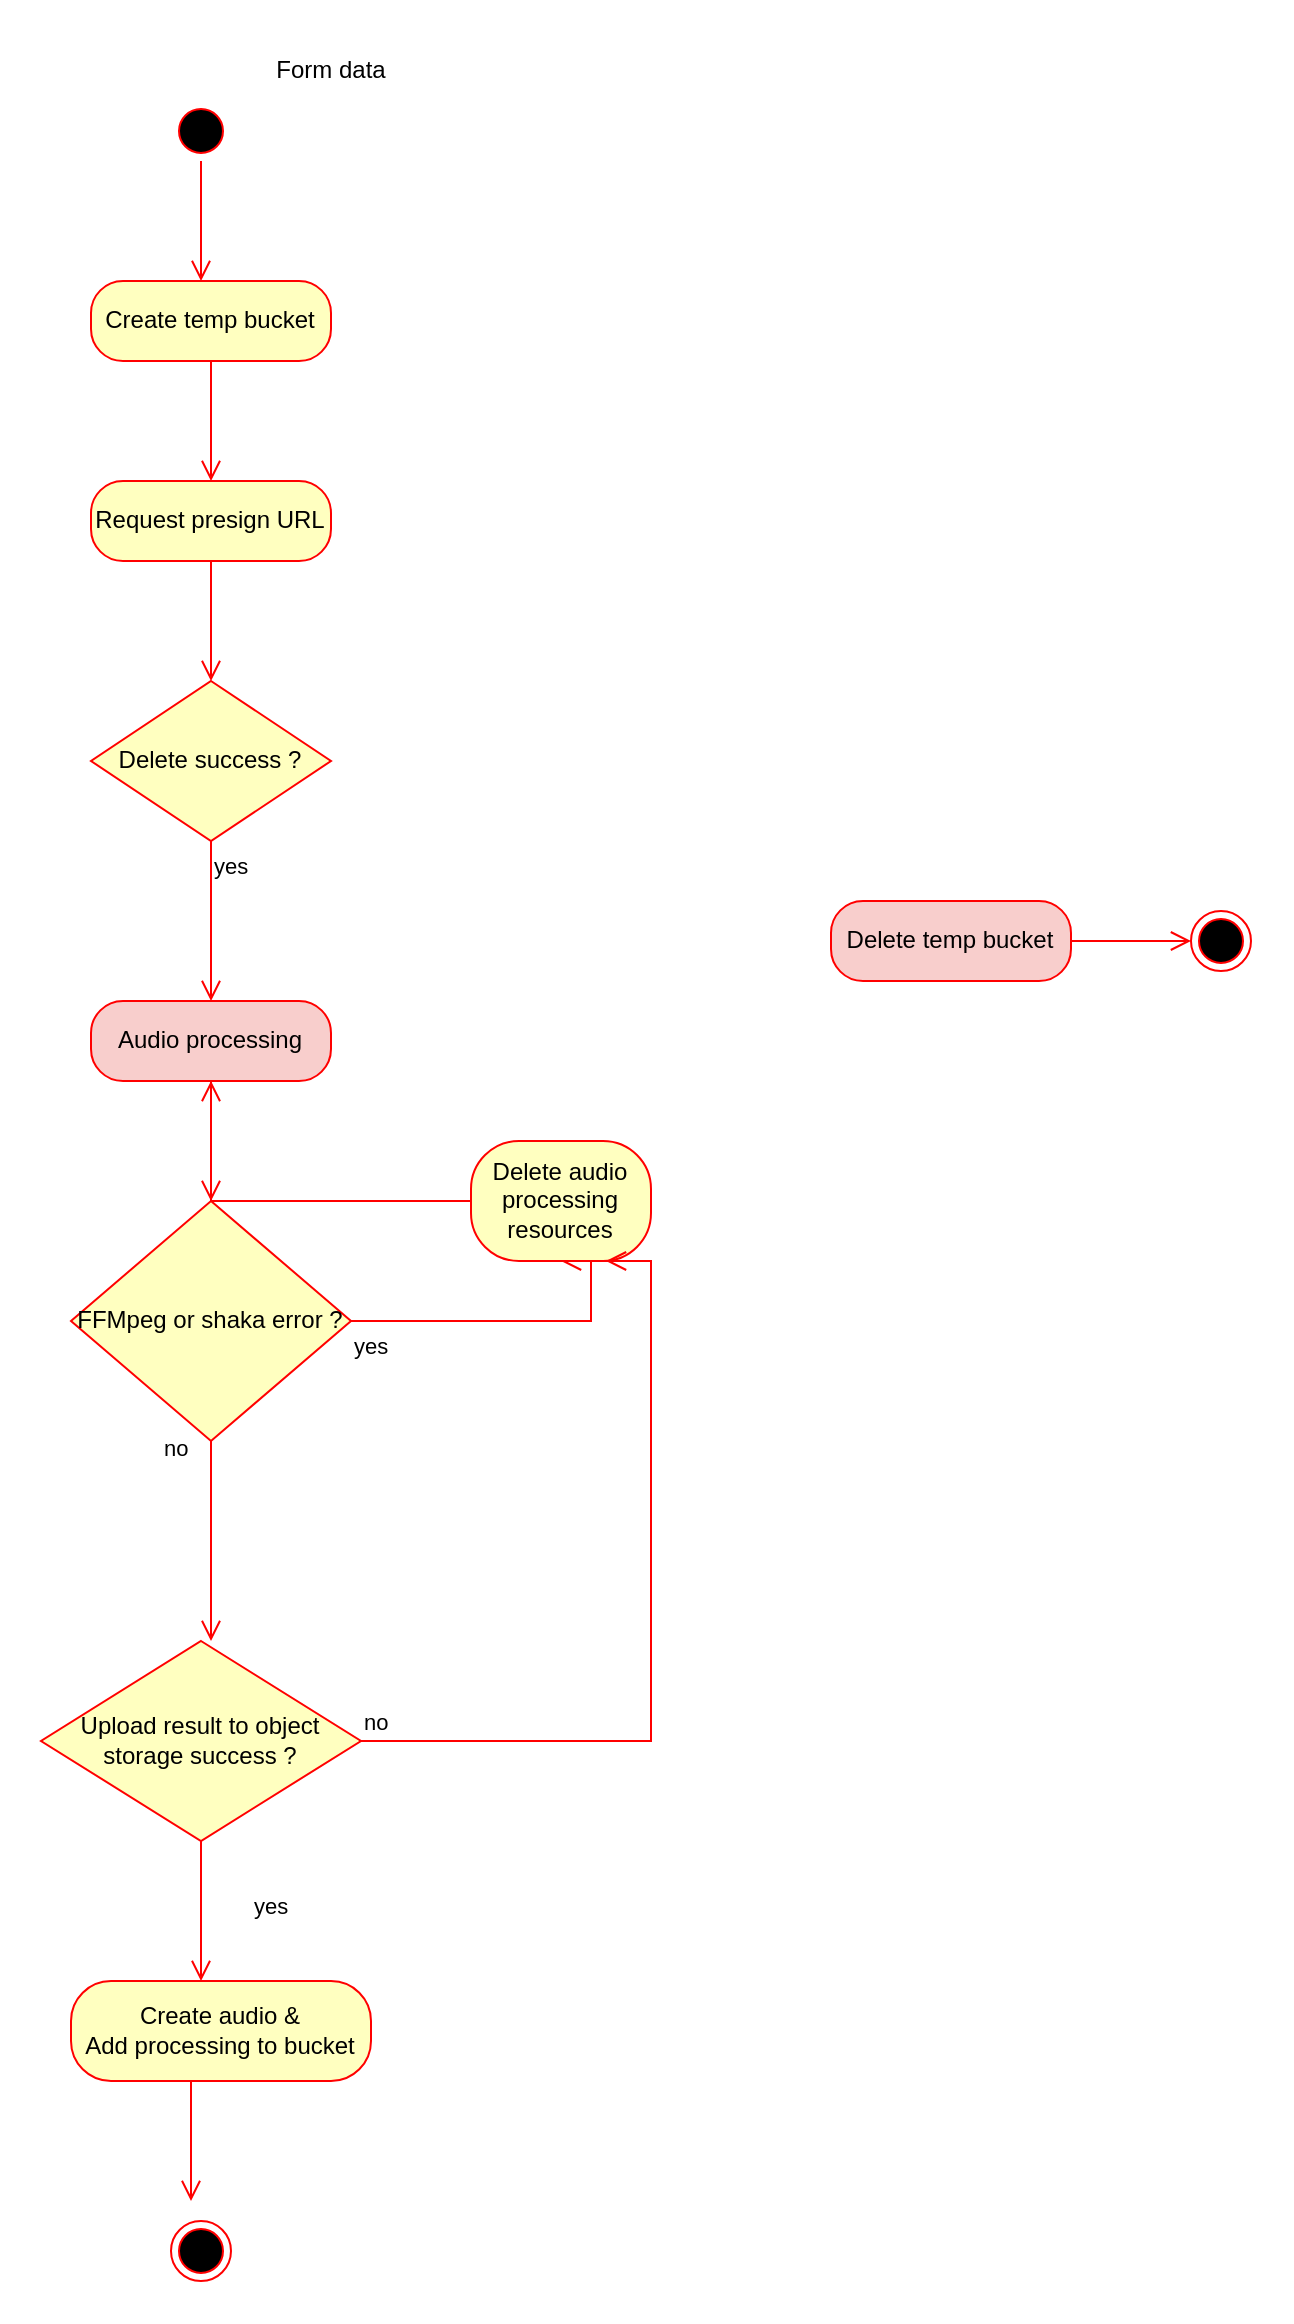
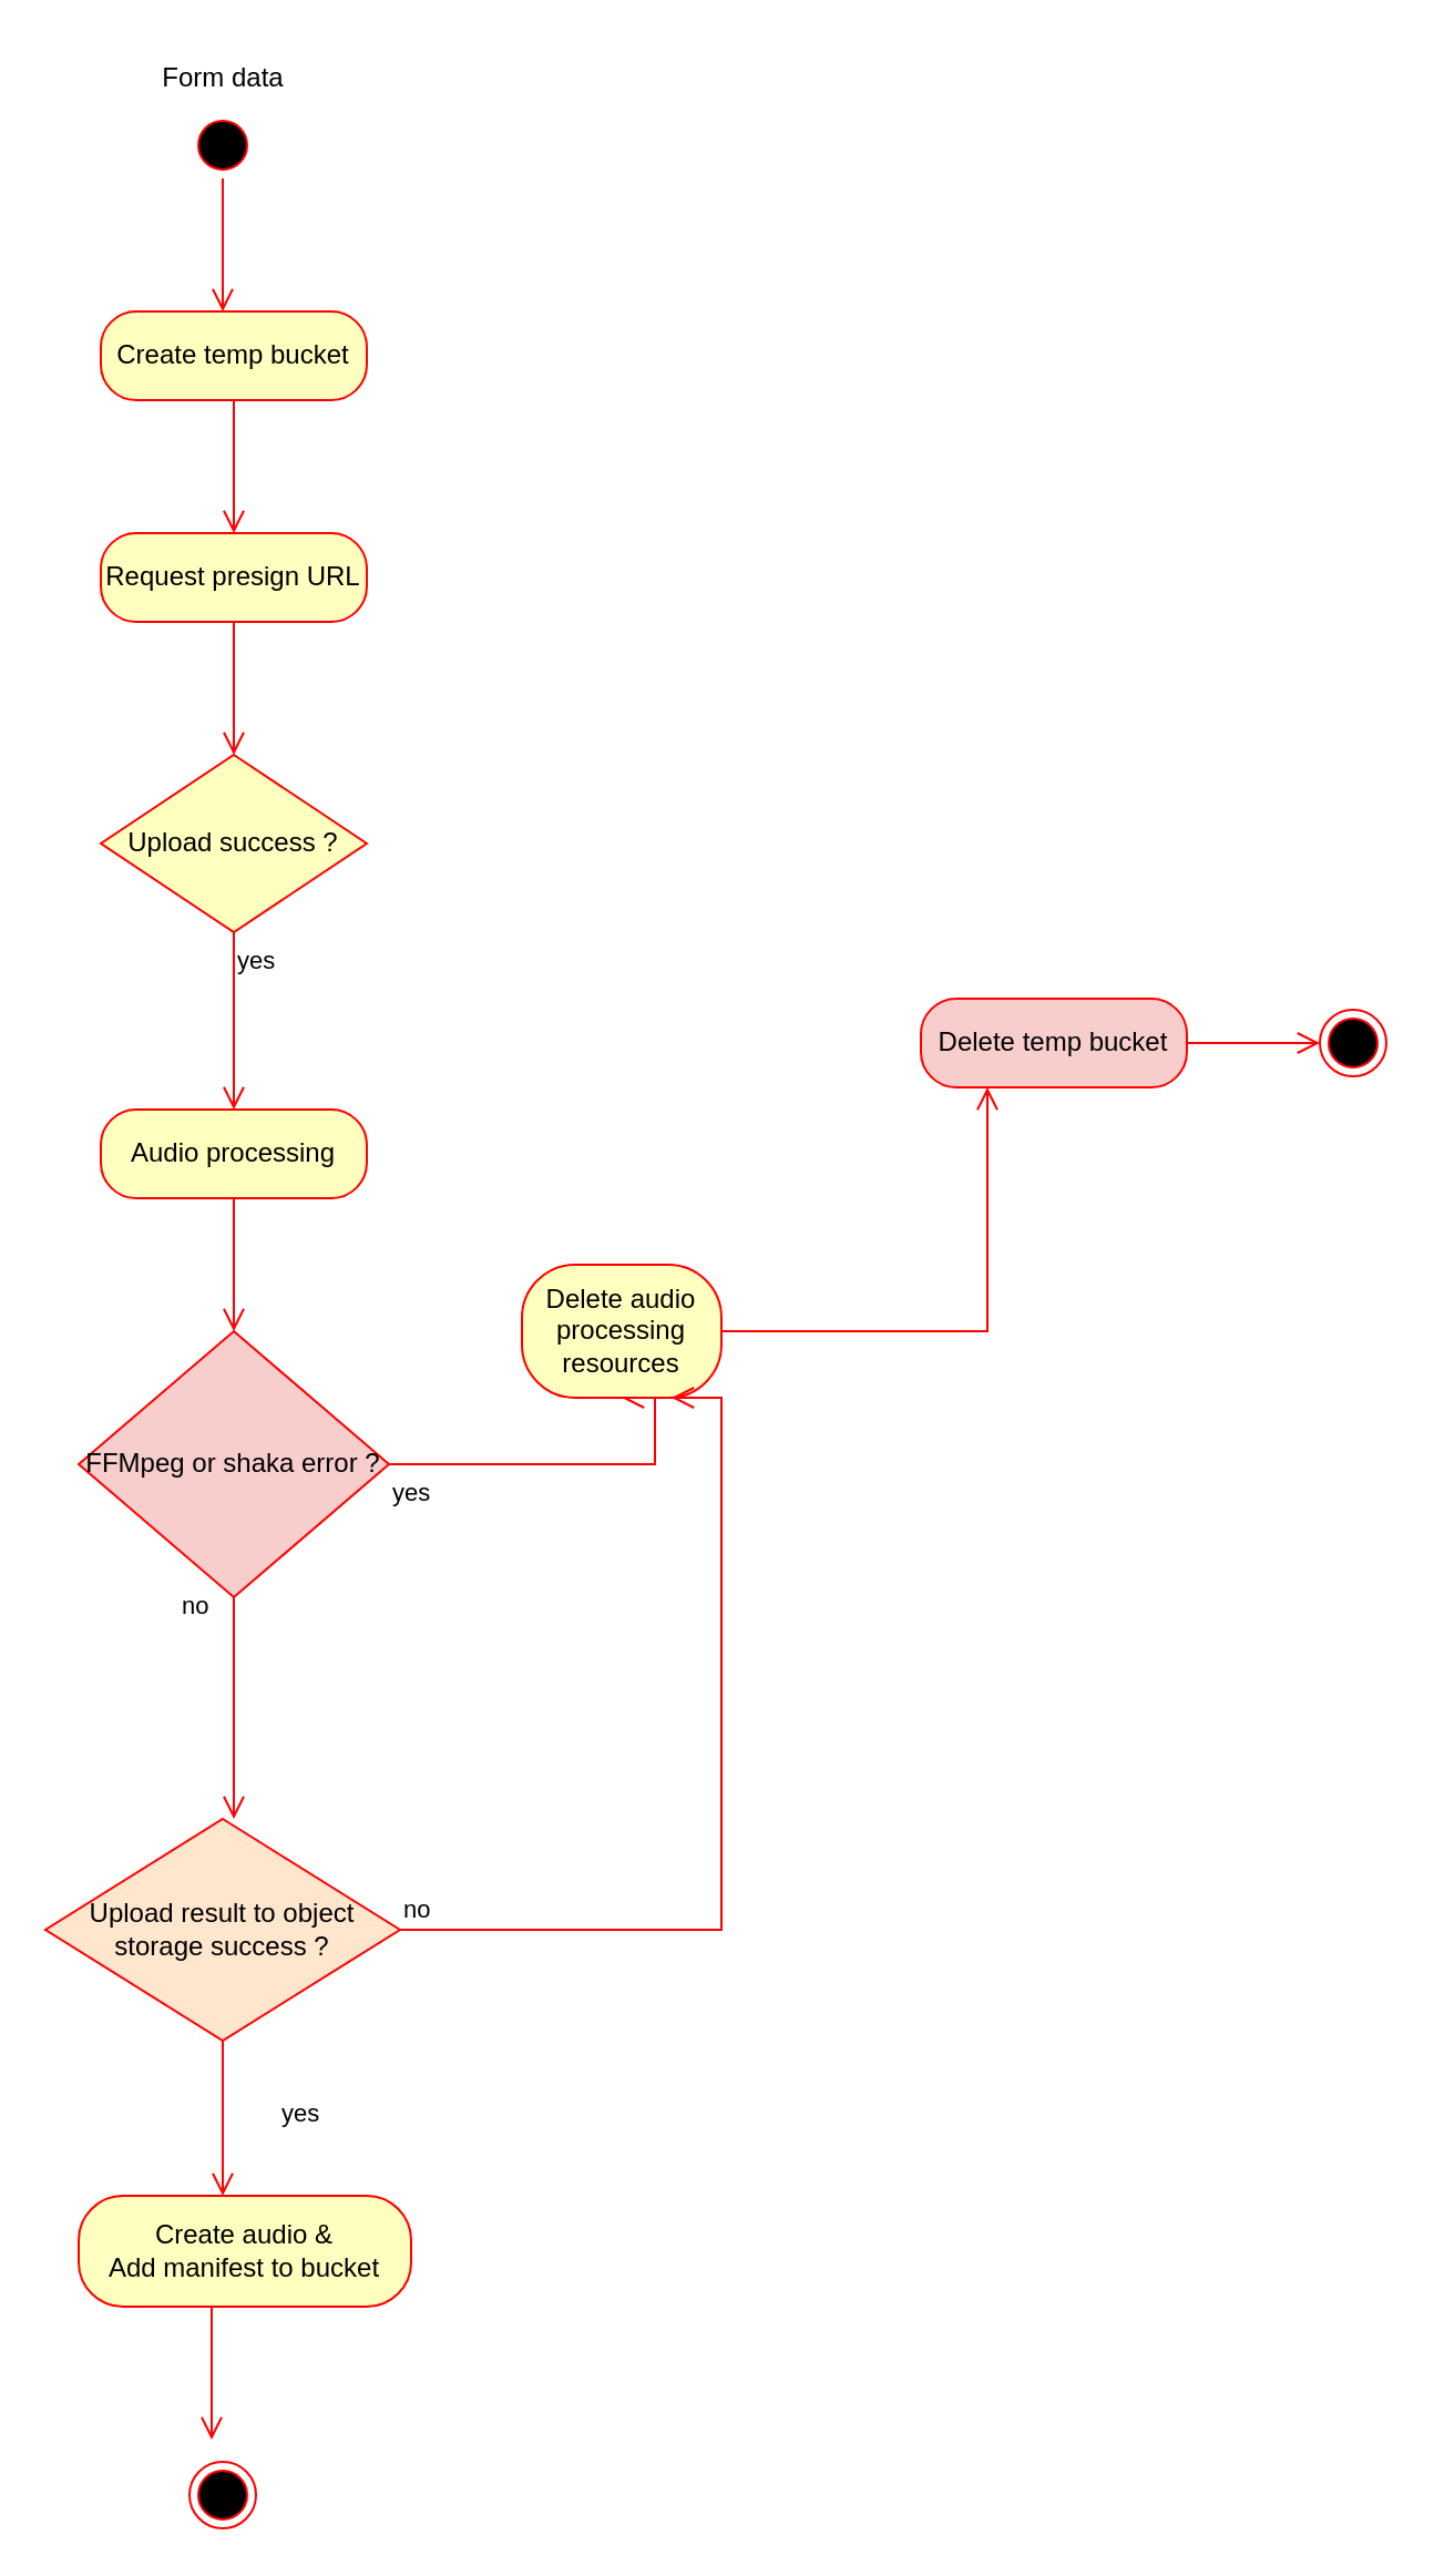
- <mxCell id="4" value="Form data" style="text;html=1;align=center;verticalAlign=middle;resizable=0;points=[];autosize=1;strokeColor=none;fillColor=none;" vertex="1" parent="1"><mxGeometry x="125" y="20" width="80" height="30" as="geometry" /></mxCell>
+ <mxCell id="4" value="Form data" style="text;html=1;align=center;verticalAlign=middle;resizable=0;points=[];autosize=1;strokeColor=none;fillColor=none;" vertex="1" parent="1"><mxGeometry x="60" y="20" width="80" height="30" as="geometry" /></mxCell>
- <mxCell id="9" value="Delete success ?" style="rhombus;whiteSpace=wrap;html=1;fontColor=#000000;fillColor=#ffffc0;strokeColor=#ff0000;" vertex="1" parent="1"><mxGeometry x="45" y="340" width="120" height="80" as="geometry" /></mxCell>
+ <mxCell id="9" value="Upload success ?" style="rhombus;whiteSpace=wrap;html=1;fontColor=#000000;fillColor=#ffffc0;strokeColor=#ff0000;" vertex="1" parent="1"><mxGeometry x="45" y="340" width="120" height="80" as="geometry" /></mxCell>
- <mxCell id="11" value="Audio processing" style="rounded=1;whiteSpace=wrap;html=1;arcSize=40;fontColor=#000000;fillColor=#f8cecc;strokeColor=#ff0000;" vertex="1" parent="1"><mxGeometry x="45" y="500" width="120" height="40" as="geometry" /></mxCell>
+ <mxCell id="11" value="Audio processing" style="rounded=1;whiteSpace=wrap;html=1;arcSize=40;fontColor=#000000;fillColor=#ffffc0;strokeColor=#ff0000;" vertex="1" parent="1"><mxGeometry x="45" y="500" width="120" height="40" as="geometry" /></mxCell>
- <mxCell id="19" value="" style="edgeStyle=orthogonalEdgeStyle;html=1;verticalAlign=bottom;endArrow=open;endSize=8;strokeColor=#ff0000;rounded=0;" edge="1" source="18" parent="1" target="11"><mxGeometry relative="1" as="geometry"><mxPoint x="445" y="680" as="targetPoint" /></mxGeometry></mxCell>
+ <mxCell id="19" value="" style="edgeStyle=orthogonalEdgeStyle;html=1;verticalAlign=bottom;endArrow=open;endSize=8;strokeColor=#ff0000;rounded=0;entryX=0.25;entryY=1;entryDx=0;entryDy=0;" edge="1" source="18" parent="1" target="16"><mxGeometry relative="1" as="geometry"><mxPoint x="445" y="680" as="targetPoint" /></mxGeometry></mxCell>
- <mxCell id="13" value="FFMpeg or shaka error ?" style="rhombus;whiteSpace=wrap;html=1;fontColor=#000000;fillColor=#ffffc0;strokeColor=#ff0000;" vertex="1" parent="1"><mxGeometry x="35" y="600" width="140" height="120" as="geometry" /></mxCell>
+ <mxCell id="13" value="FFMpeg or shaka error ?" style="rhombus;whiteSpace=wrap;html=1;fontColor=#000000;fillColor=#f8cecc;strokeColor=#ff0000;" vertex="1" parent="1"><mxGeometry x="35" y="600" width="140" height="120" as="geometry" /></mxCell>
- <mxCell id="21" value="Upload result to object storage success ?" style="rhombus;whiteSpace=wrap;html=1;fontColor=#000000;fillColor=#ffffc0;strokeColor=#ff0000;" vertex="1" parent="1"><mxGeometry x="20" y="820" width="160" height="100" as="geometry" /></mxCell>
+ <mxCell id="21" value="Upload result to object storage success ?" style="rhombus;whiteSpace=wrap;html=1;fontColor=#000000;fillColor=#ffe6cc;strokeColor=#ff0000;" vertex="1" parent="1"><mxGeometry x="20" y="820" width="160" height="100" as="geometry" /></mxCell>
- <mxCell id="24" value="&lt;div&gt;Create audio &amp;amp;&lt;br&gt;&lt;/div&gt;&lt;div&gt; Add processing to bucket&lt;/div&gt;" style="rounded=1;whiteSpace=wrap;html=1;arcSize=40;fontColor=#000000;fillColor=#ffffc0;strokeColor=#ff0000;" vertex="1" parent="1"><mxGeometry x="35" y="990" width="150" height="50" as="geometry" /></mxCell>
+ <mxCell id="24" value="&lt;div&gt;Create audio &amp;amp;&lt;br&gt;&lt;/div&gt;&lt;div&gt; Add manifest to bucket&lt;/div&gt;" style="rounded=1;whiteSpace=wrap;html=1;arcSize=40;fontColor=#000000;fillColor=#ffffc0;strokeColor=#ff0000;" vertex="1" parent="1"><mxGeometry x="35" y="990" width="150" height="50" as="geometry" /></mxCell>
